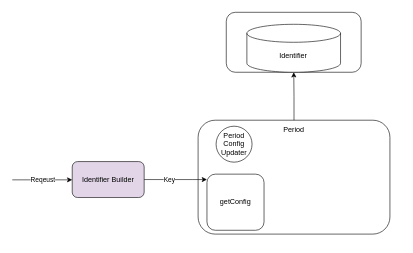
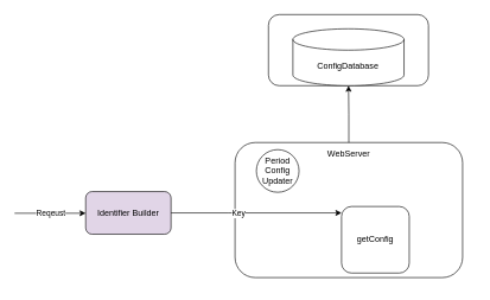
- <mxCell id="16" value="Identifier" style="shape=cylinder3;whiteSpace=wrap;html=1;boundedLbl=1;backgroundOutline=1;size=15;" vertex="1" parent="15"><mxGeometry x="-30.0" y="20" width="156.25" height="80" as="geometry" /></mxCell>
+ <mxCell id="16" value="ConfigDatabase" style="shape=cylinder3;whiteSpace=wrap;html=1;boundedLbl=1;backgroundOutline=1;size=15;" vertex="1" parent="15"><mxGeometry x="-30.0" y="20" width="156.25" height="80" as="geometry" /></mxCell>
- <mxCell id="9" value="Period" style="text;html=1;strokeColor=none;fillColor=none;align=center;verticalAlign=middle;whiteSpace=wrap;rounded=0;" vertex="1" parent="6"><mxGeometry x="132.923" y="-10" width="54.154" height="34.545" as="geometry" /></mxCell>
+ <mxCell id="9" value="WebServer" style="text;html=1;strokeColor=none;fillColor=none;align=center;verticalAlign=middle;whiteSpace=wrap;rounded=0;" vertex="1" parent="6"><mxGeometry x="132.923" y="-10" width="54.154" height="34.545" as="geometry" /></mxCell>
- <mxCell id="8" value="getConfig" style="whiteSpace=wrap;html=1;rounded=1;" vertex="1" parent="6"><mxGeometry x="14.77" y="80" width="95.23" height="93.63" as="geometry" /></mxCell>
+ <mxCell id="8" value="getConfig" style="whiteSpace=wrap;html=1;rounded=1;" vertex="1" parent="6"><mxGeometry x="149.77" y="80" width="95.23" height="93.63" as="geometry" /></mxCell>
